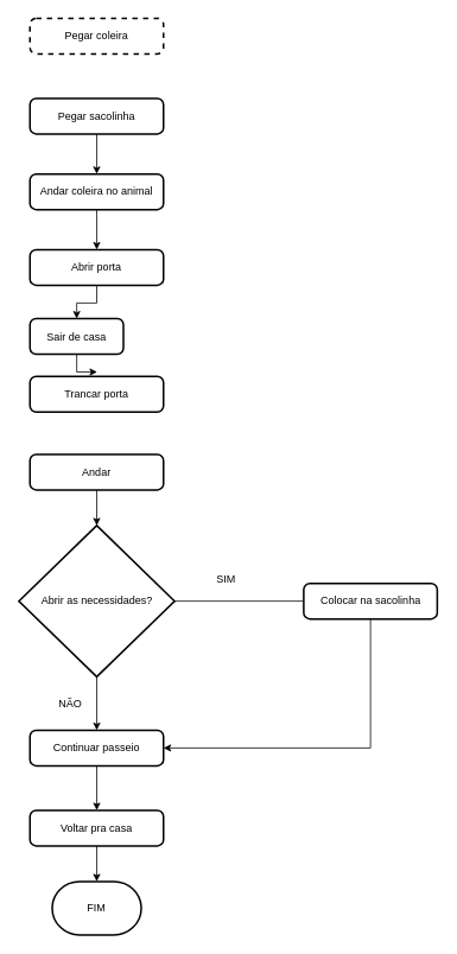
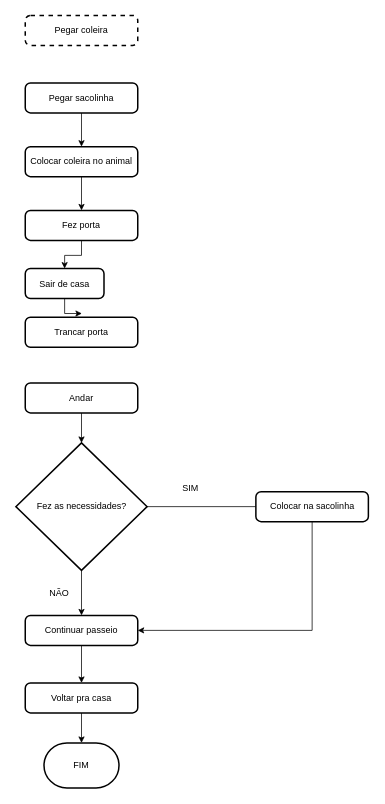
- <mxCell id="16" value="Andar coleira no animal" style="rounded=1;whiteSpace=wrap;html=1;absoluteArcSize=1;arcSize=14;strokeWidth=2;" parent="1" vertex="1"><mxGeometry x="33" y="195" width="150" height="40" as="geometry" /></mxCell>
+ <mxCell id="16" value="Colocar coleira no animal" style="rounded=1;whiteSpace=wrap;html=1;absoluteArcSize=1;arcSize=14;strokeWidth=2;" parent="1" vertex="1"><mxGeometry x="33" y="195" width="150" height="40" as="geometry" /></mxCell>
- <mxCell id="11" value="Abrir porta" style="rounded=1;whiteSpace=wrap;html=1;absoluteArcSize=1;arcSize=14;strokeWidth=2;" parent="1" vertex="1"><mxGeometry x="33" y="280" width="150" height="40" as="geometry" /></mxCell>
+ <mxCell id="11" value="Fez porta" style="rounded=1;whiteSpace=wrap;html=1;absoluteArcSize=1;arcSize=14;strokeWidth=2;" parent="1" vertex="1"><mxGeometry x="33" y="280" width="150" height="40" as="geometry" /></mxCell>
- <mxCell id="4" value="Abrir as necessidades?" style="strokeWidth=2;html=1;shape=mxgraph.flowchart.decision;whiteSpace=wrap;" parent="1" vertex="1"><mxGeometry x="20.5" y="590" width="175" height="170" as="geometry" /></mxCell>
+ <mxCell id="4" value="Fez as necessidades?" style="strokeWidth=2;html=1;shape=mxgraph.flowchart.decision;whiteSpace=wrap;" parent="1" vertex="1"><mxGeometry x="20.5" y="590" width="175" height="170" as="geometry" /></mxCell>
